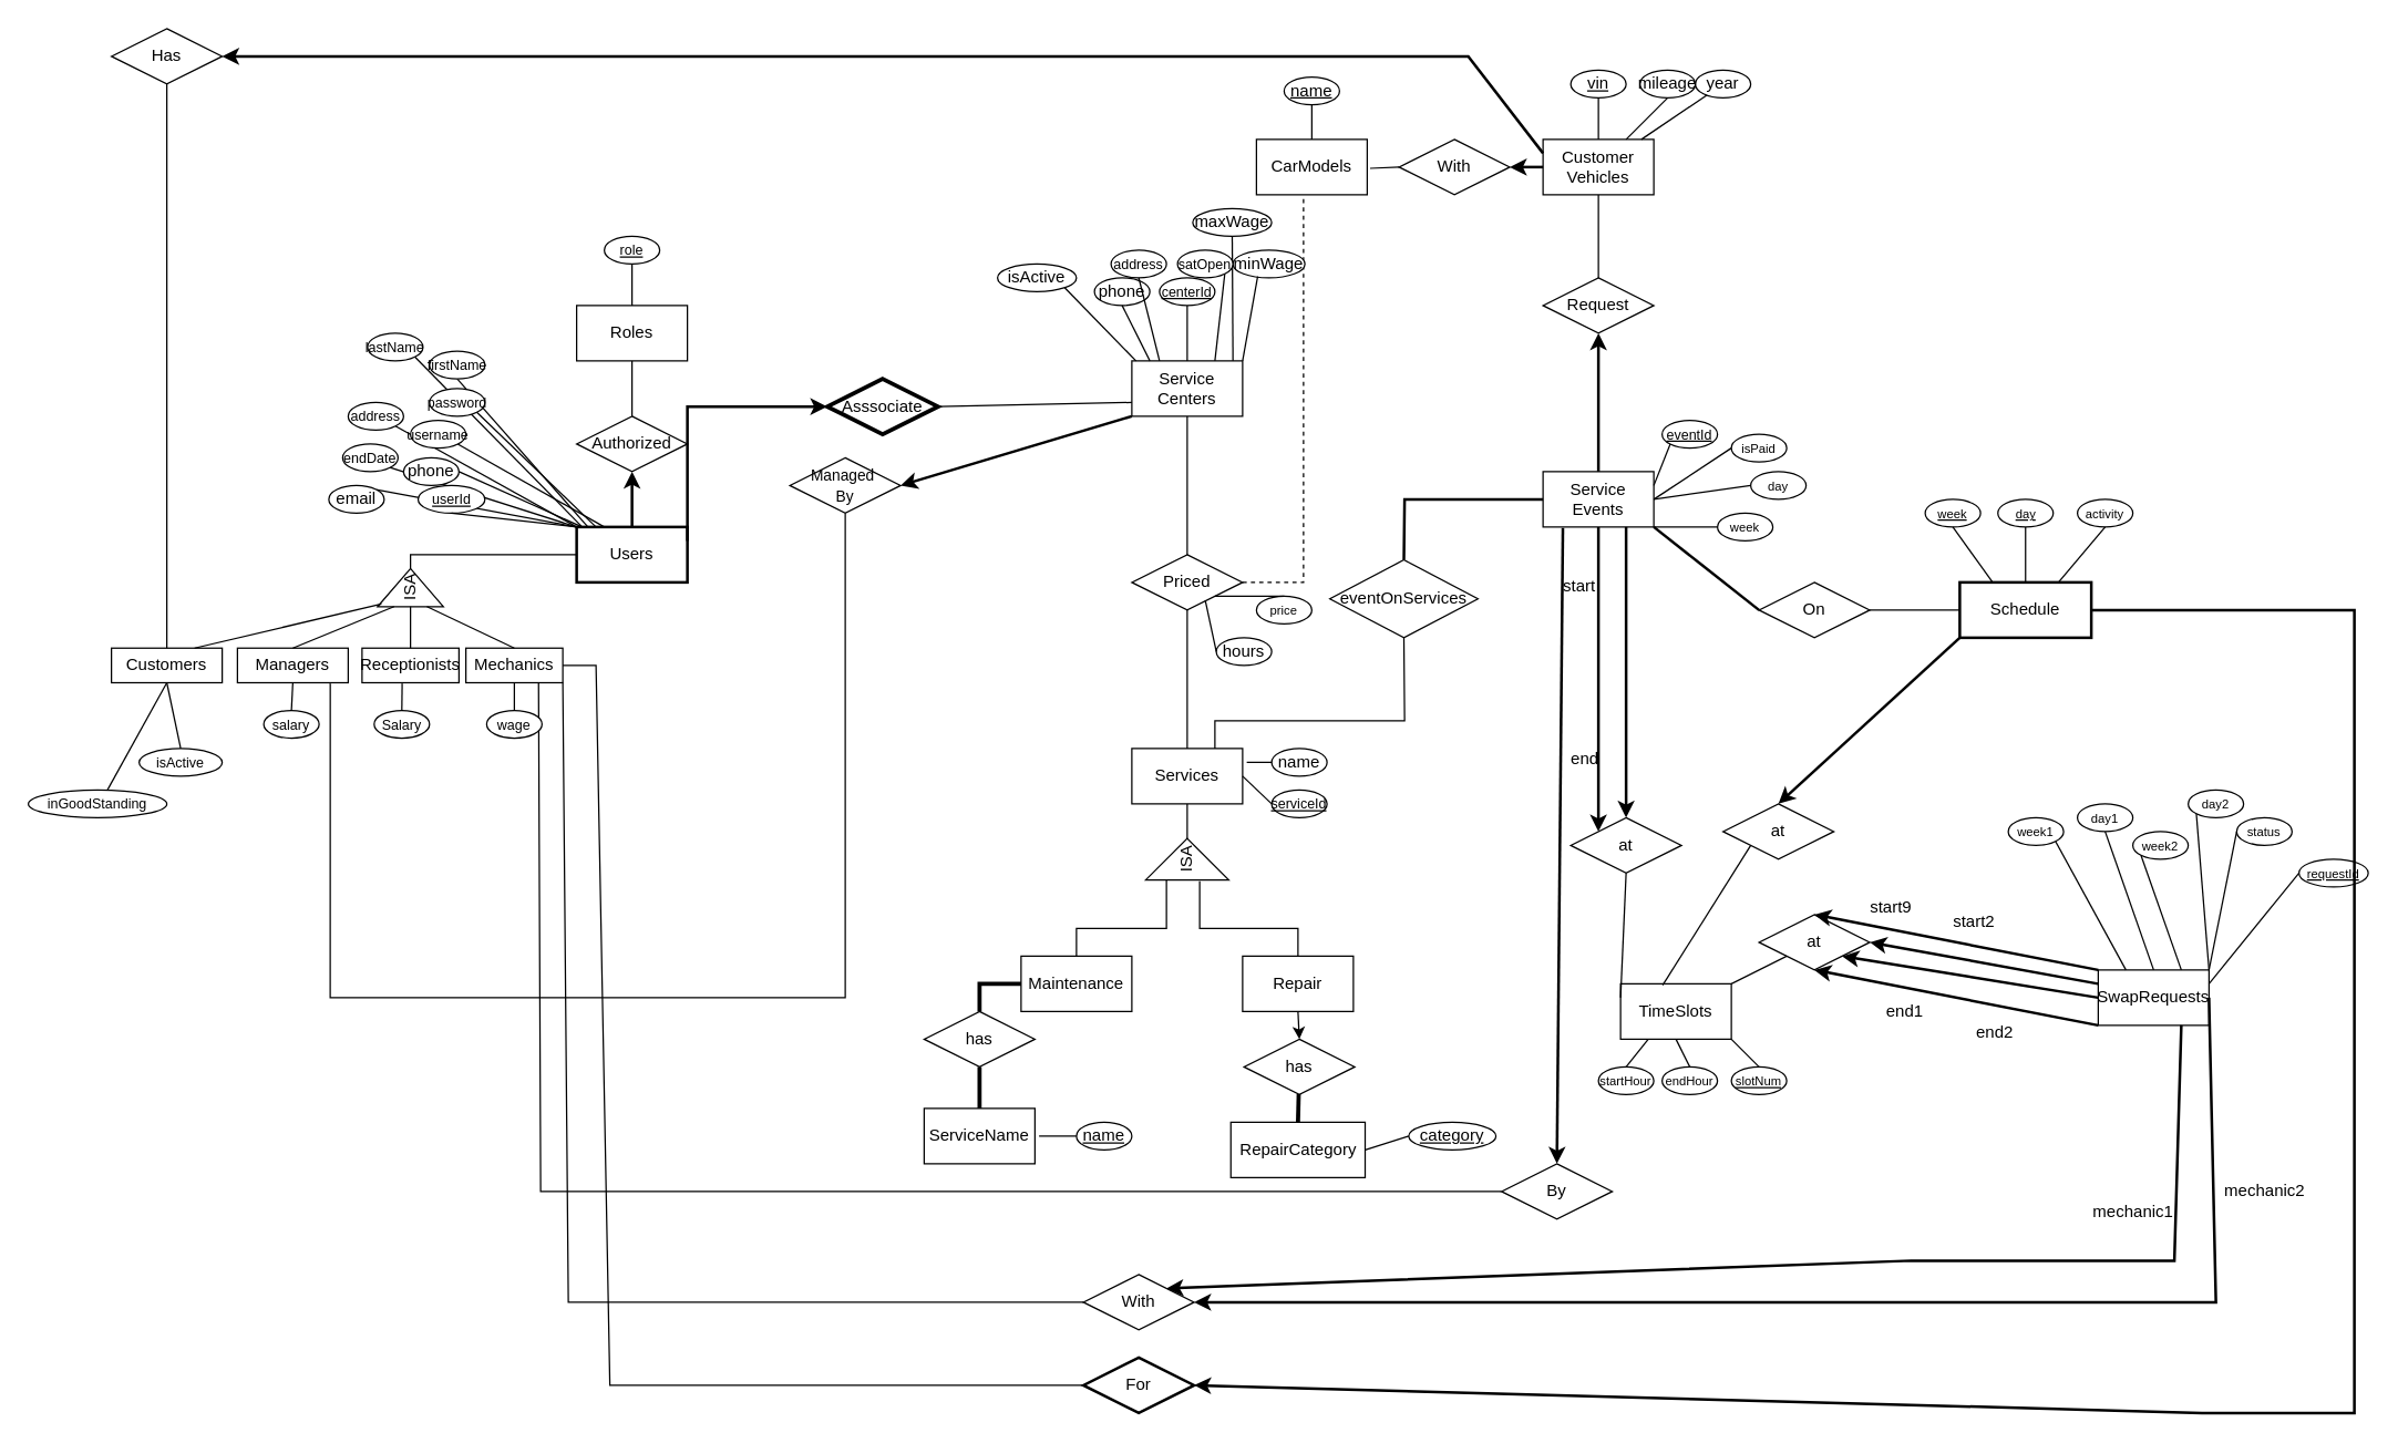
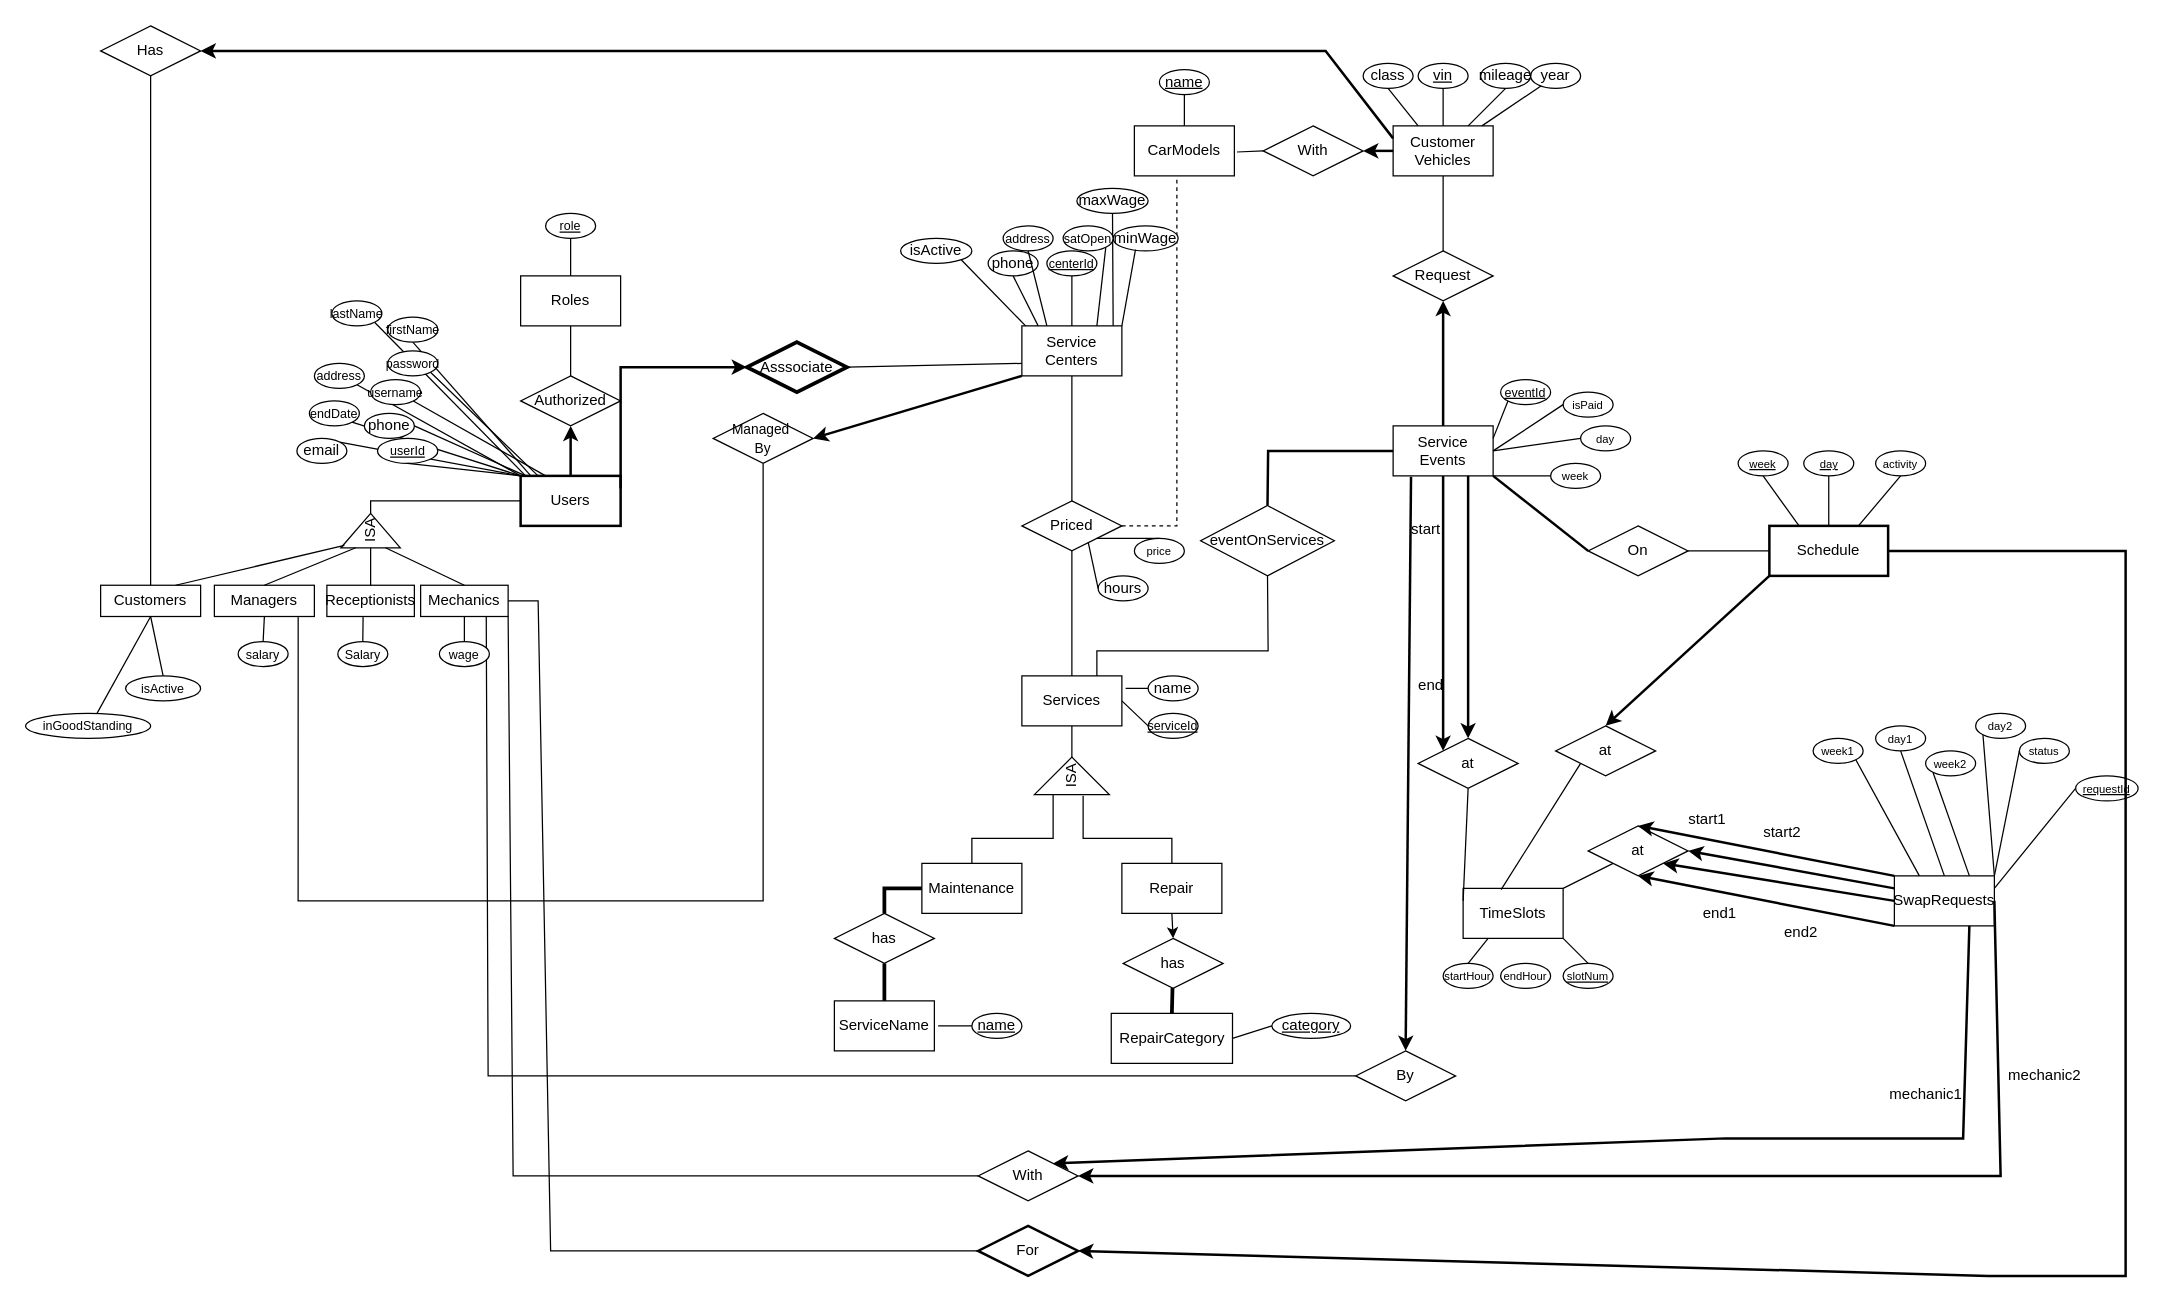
+ <mxCell id="103" value="class" style="ellipse;whiteSpace=wrap;html=1;" parent="1" vertex="1"><mxGeometry x="1090" y="50" width="40" height="20" as="geometry" /></mxCell>
+ <mxCell id="106" value="" style="endArrow=none;html=1;rounded=0;entryX=0.5;entryY=1;entryDx=0;entryDy=0;exitX=0.25;exitY=0;exitDx=0;exitDy=0;" parent="1" source="80" target="103" edge="1"><mxGeometry width="50" height="50" relative="1" as="geometry"><mxPoint x="1174" y="120" as="sourcePoint" /><mxPoint x="1174" y="90" as="targetPoint" /></mxGeometry></mxCell>
- <mxCell id="142" value="start9" style="text;html=1;align=center;verticalAlign=middle;resizable=0;points=[];autosize=1;strokeColor=none;fillColor=none;strokeWidth=3;" vertex="1" parent="1"><mxGeometry x="1340" y="640" width="50" height="30" as="geometry" /></mxCell>
+ <mxCell id="142" value="start1" style="text;html=1;align=center;verticalAlign=middle;resizable=0;points=[];autosize=1;strokeColor=none;fillColor=none;strokeWidth=3;" vertex="1" parent="1"><mxGeometry x="1340" y="640" width="50" height="30" as="geometry" /></mxCell>
- <mxCell id="176" value="" style="endArrow=none;html=1;rounded=0;strokeWidth=1;fontSize=10;entryX=0.5;entryY=1;entryDx=0;entryDy=0;exitX=0.5;exitY=0;exitDx=0;exitDy=0;" edge="1" parent="1" source="173" target="122"><mxGeometry width="50" height="50" relative="1" as="geometry"><mxPoint x="1184" y="780" as="sourcePoint" /><mxPoint x="1200" y="760" as="targetPoint" /></mxGeometry></mxCell>
